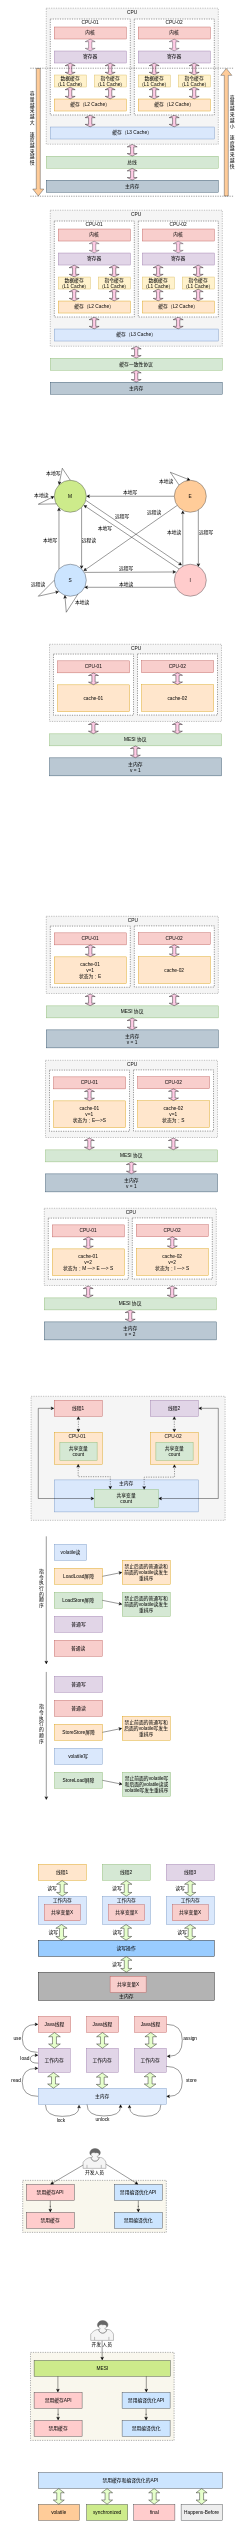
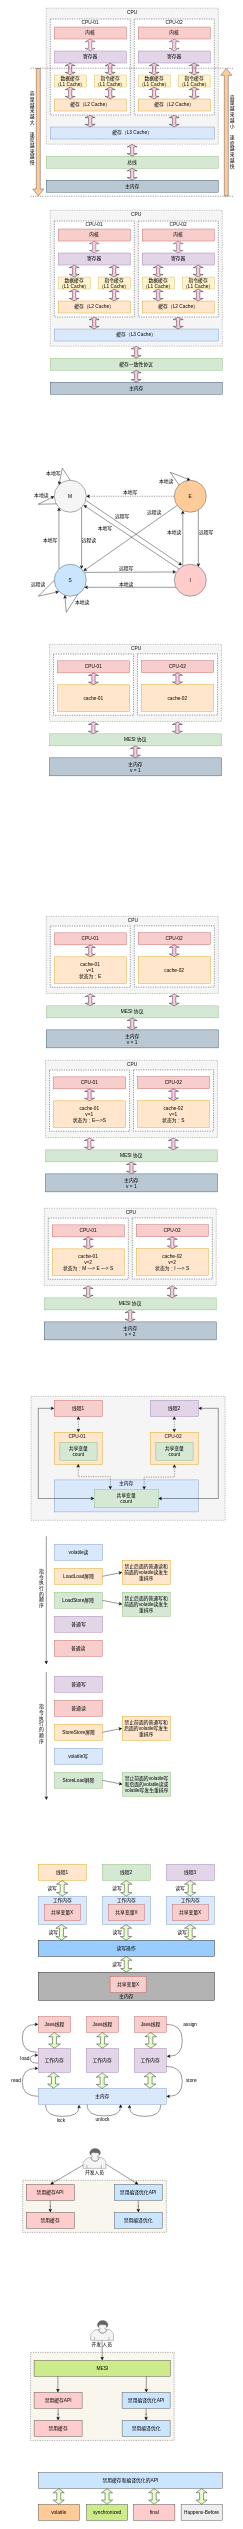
- <mxCell id="79" value="M" style="ellipse;whiteSpace=wrap;html=1;aspect=fixed;fillColor=#cdeb8b;strokeColor=#36393d;" parent="1" vertex="1"><mxGeometry x="135" y="1200" width="80" height="80" as="geometry" /></mxCell>
+ <mxCell id="79" value="M" style="ellipse;whiteSpace=wrap;html=1;aspect=fixed;fillColor=#f5f5f5;strokeColor=#36393d;" parent="1" vertex="1"><mxGeometry x="135" y="1200" width="80" height="80" as="geometry" /></mxCell>
- <mxCell id="80" style="edgeStyle=orthogonalEdgeStyle;rounded=0;orthogonalLoop=1;jettySize=auto;html=1;entryX=1;entryY=0.5;entryDx=0;entryDy=0;fillColor=#FFCCE6;" parent="1" source="83" target="79" edge="1"><mxGeometry relative="1" as="geometry" /></mxCell>
+ <mxCell id="80" style="edgeStyle=orthogonalEdgeStyle;rounded=0;orthogonalLoop=1;jettySize=auto;html=1;entryX=1;entryY=0.5;entryDx=0;entryDy=0;fillColor=#FFCCE6;dashed=1;" parent="1" source="83" target="79" edge="1"><mxGeometry relative="1" as="geometry" /></mxCell>
- <mxCell id="192" value="volatile读" style="rounded=0;whiteSpace=wrap;html=1;fillColor=#dae8fc;strokeColor=#6c8ebf;" parent="1" vertex="1"><mxGeometry x="135.5" y="3860" width="80" height="40" as="geometry" /></mxCell>
+ <mxCell id="192" value="volatile读" style="rounded=0;whiteSpace=wrap;html=1;fillColor=#dae8fc;strokeColor=#6c8ebf;" parent="1" vertex="1"><mxGeometry x="135.5" y="3860" width="120" height="40" as="geometry" /></mxCell>
- <mxCell id="267" value="use" style="text;html=1;strokeColor=none;fillColor=none;align=center;verticalAlign=middle;whiteSpace=wrap;rounded=0;" vertex="1" parent="1"><mxGeometry x="23" y="5085" width="40" height="20" as="geometry" /></mxCell>
- <mxCell id="269" value="assign" style="text;html=1;strokeColor=none;fillColor=none;align=center;verticalAlign=middle;whiteSpace=wrap;rounded=0;" vertex="1" parent="1"><mxGeometry x="455" y="5085" width="40" height="20" as="geometry" /></mxCell>
+ <mxCell id="269" value="assign" style="text;html=1;strokeColor=none;fillColor=none;align=center;verticalAlign=middle;whiteSpace=wrap;rounded=0;" vertex="1" parent="1"><mxGeometry x="455" y="5050" width="40" height="20" as="geometry" /></mxCell>
